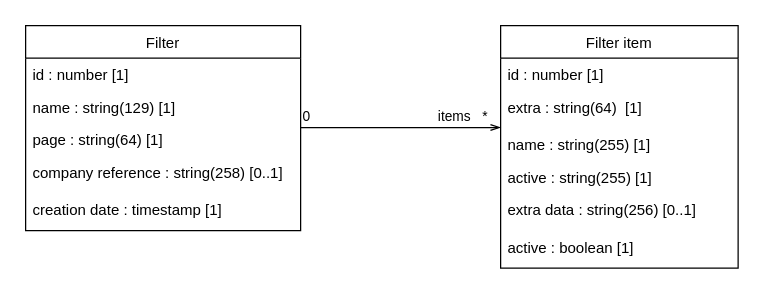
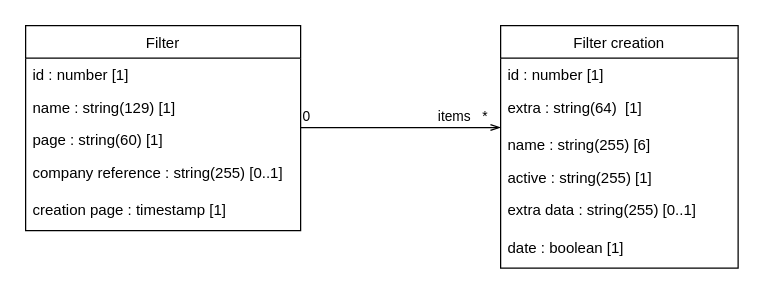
- <mxCell id="8" value="Filter item" style="swimlane;fontStyle=0;childLayout=stackLayout;horizontal=1;startSize=26;horizontalStack=0;resizeParent=1;resizeParentMax=0;resizeLast=0;collapsible=1;marginBottom=0;" parent="1" vertex="1"><mxGeometry x="400" y="20" width="190" height="194" as="geometry" /></mxCell>
+ <mxCell id="8" value="Filter creation" style="swimlane;fontStyle=0;childLayout=stackLayout;horizontal=1;startSize=26;horizontalStack=0;resizeParent=1;resizeParentMax=0;resizeLast=0;collapsible=1;marginBottom=0;" parent="1" vertex="1"><mxGeometry x="400" y="20" width="190" height="194" as="geometry" /></mxCell>
- <mxCell id="5" value="page : string(64) [1]" style="text;strokeColor=none;fillColor=none;align=left;verticalAlign=top;spacingLeft=4;spacingRight=4;overflow=hidden;rotatable=0;points=[[0,0.5],[1,0.5]];portConstraint=eastwest;" parent="2" vertex="1"><mxGeometry y="78" width="220" height="26" as="geometry" /></mxCell>
+ <mxCell id="5" value="page : string(60) [1]" style="text;strokeColor=none;fillColor=none;align=left;verticalAlign=top;spacingLeft=4;spacingRight=4;overflow=hidden;rotatable=0;points=[[0,0.5],[1,0.5]];portConstraint=eastwest;" parent="2" vertex="1"><mxGeometry y="78" width="220" height="26" as="geometry" /></mxCell>
- <mxCell id="11" value="name : string(255) [1]" style="text;strokeColor=none;fillColor=none;align=left;verticalAlign=top;spacingLeft=4;spacingRight=4;overflow=hidden;rotatable=0;points=[[0,0.5],[1,0.5]];portConstraint=eastwest;" parent="8" vertex="1"><mxGeometry y="82" width="190" height="26" as="geometry" /></mxCell>
+ <mxCell id="11" value="name : string(255) [6]" style="text;strokeColor=none;fillColor=none;align=left;verticalAlign=top;spacingLeft=4;spacingRight=4;overflow=hidden;rotatable=0;points=[[0,0.5],[1,0.5]];portConstraint=eastwest;" parent="8" vertex="1"><mxGeometry y="82" width="190" height="26" as="geometry" /></mxCell>
- <mxCell id="6" value="company reference : string(258) [0..1]" style="text;strokeColor=none;fillColor=none;spacingLeft=4;spacingRight=4;overflow=hidden;rotatable=0;points=[[0,0.5],[1,0.5]];portConstraint=eastwest;fontSize=12;" parent="2" vertex="1"><mxGeometry y="104" width="220" height="30" as="geometry" /></mxCell>
+ <mxCell id="6" value="company reference : string(255) [0..1]" style="text;strokeColor=none;fillColor=none;spacingLeft=4;spacingRight=4;overflow=hidden;rotatable=0;points=[[0,0.5],[1,0.5]];portConstraint=eastwest;fontSize=12;" parent="2" vertex="1"><mxGeometry y="104" width="220" height="30" as="geometry" /></mxCell>
- <mxCell id="7" value="creation date : timestamp [1]" style="text;strokeColor=none;fillColor=none;spacingLeft=4;spacingRight=4;overflow=hidden;rotatable=0;points=[[0,0.5],[1,0.5]];portConstraint=eastwest;fontSize=12;" parent="2" vertex="1"><mxGeometry y="134" width="220" height="30" as="geometry" /></mxCell>
+ <mxCell id="7" value="creation page : timestamp [1]" style="text;strokeColor=none;fillColor=none;spacingLeft=4;spacingRight=4;overflow=hidden;rotatable=0;points=[[0,0.5],[1,0.5]];portConstraint=eastwest;fontSize=12;" parent="2" vertex="1"><mxGeometry y="134" width="220" height="30" as="geometry" /></mxCell>
- <mxCell id="13" value="extra data : string(256) [0..1]" style="text;strokeColor=none;fillColor=none;spacingLeft=4;spacingRight=4;overflow=hidden;rotatable=0;points=[[0,0.5],[1,0.5]];portConstraint=eastwest;fontSize=12;" parent="8" vertex="1"><mxGeometry y="134" width="190" height="30" as="geometry" /></mxCell>
+ <mxCell id="13" value="extra data : string(255) [0..1]" style="text;strokeColor=none;fillColor=none;spacingLeft=4;spacingRight=4;overflow=hidden;rotatable=0;points=[[0,0.5],[1,0.5]];portConstraint=eastwest;fontSize=12;" parent="8" vertex="1"><mxGeometry y="134" width="190" height="30" as="geometry" /></mxCell>
- <mxCell id="14" value="active : boolean [1]" style="text;strokeColor=none;fillColor=none;spacingLeft=4;spacingRight=4;overflow=hidden;rotatable=0;points=[[0,0.5],[1,0.5]];portConstraint=eastwest;fontSize=12;" parent="8" vertex="1"><mxGeometry y="164" width="190" height="30" as="geometry" /></mxCell>
+ <mxCell id="14" value="date : boolean [1]" style="text;strokeColor=none;fillColor=none;spacingLeft=4;spacingRight=4;overflow=hidden;rotatable=0;points=[[0,0.5],[1,0.5]];portConstraint=eastwest;fontSize=12;" parent="8" vertex="1"><mxGeometry y="164" width="190" height="30" as="geometry" /></mxCell>
